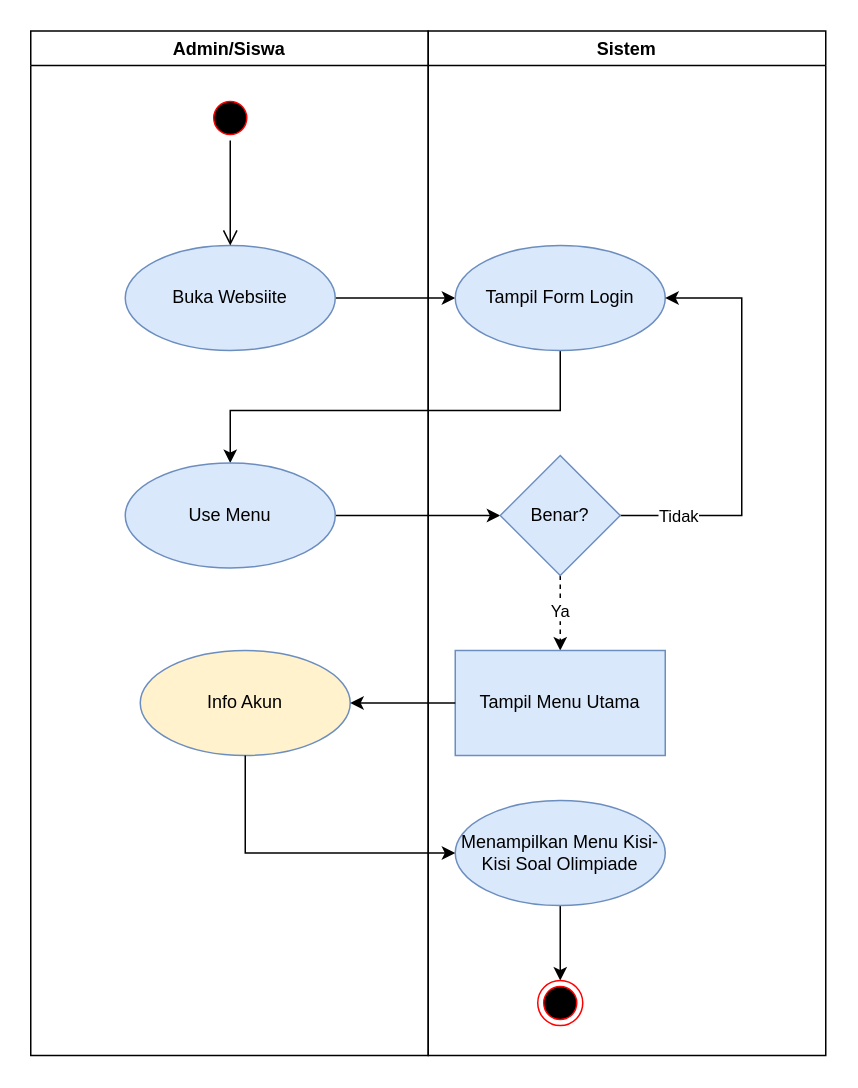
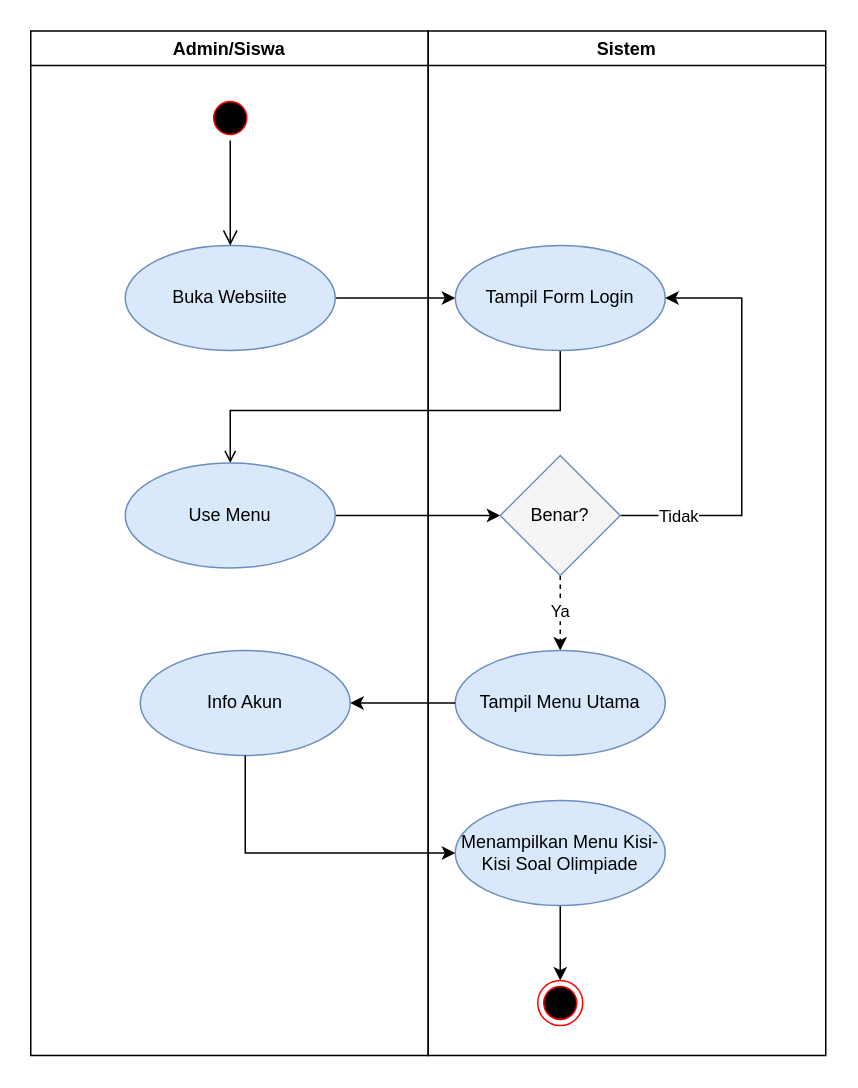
- <mxCell id="4" style="edgeStyle=orthogonalEdgeStyle;rounded=0;orthogonalLoop=1;jettySize=auto;html=1;entryX=0.5;entryY=0;entryDx=0;entryDy=0;" edge="1" parent="1" source="5" target="7"><mxGeometry relative="1" as="geometry"><Array as="points"><mxPoint x="373" y="273" /><mxPoint x="153" y="273" /></Array></mxGeometry></mxCell>
+ <mxCell id="4" style="edgeStyle=orthogonalEdgeStyle;rounded=0;orthogonalLoop=1;jettySize=auto;html=1;entryX=0.5;entryY=0;entryDx=0;entryDy=0;endArrow=open;" edge="1" parent="1" source="5" target="7"><mxGeometry relative="1" as="geometry"><Array as="points"><mxPoint x="373" y="273" /><mxPoint x="153" y="273" /></Array></mxGeometry></mxCell>
- <mxCell id="12" value="Benar?" style="rhombus;whiteSpace=wrap;html=1;fillColor=#dae8fc;strokeColor=#6c8ebf;" vertex="1" parent="1"><mxGeometry x="333" y="303" width="80" height="80" as="geometry" /></mxCell>
+ <mxCell id="12" value="Benar?" style="rhombus;whiteSpace=wrap;html=1;fillColor=#f5f5f5;strokeColor=#6c8ebf;" vertex="1" parent="1"><mxGeometry x="333" y="303" width="80" height="80" as="geometry" /></mxCell>
- <mxCell id="16" value="Info Akun" style="ellipse;whiteSpace=wrap;html=1;fillColor=#fff2cc;strokeColor=#6c8ebf;" vertex="1" parent="15"><mxGeometry x="73" y="413" width="140" height="70" as="geometry" /></mxCell>
+ <mxCell id="16" value="Info Akun" style="ellipse;whiteSpace=wrap;html=1;fillColor=#dae8fc;strokeColor=#6c8ebf;" vertex="1" parent="15"><mxGeometry x="73" y="413" width="140" height="70" as="geometry" /></mxCell>
- <mxCell id="18" value="Tampil Menu Utama" style="whiteSpace=wrap;html=1;fillColor=#dae8fc;strokeColor=#6c8ebf;rounded=0;" vertex="1" parent="17"><mxGeometry x="18" y="413" width="140" height="70" as="geometry" /></mxCell>
+ <mxCell id="18" value="Tampil Menu Utama" style="ellipse;whiteSpace=wrap;html=1;fillColor=#dae8fc;strokeColor=#6c8ebf;" vertex="1" parent="17"><mxGeometry x="18" y="413" width="140" height="70" as="geometry" /></mxCell>
